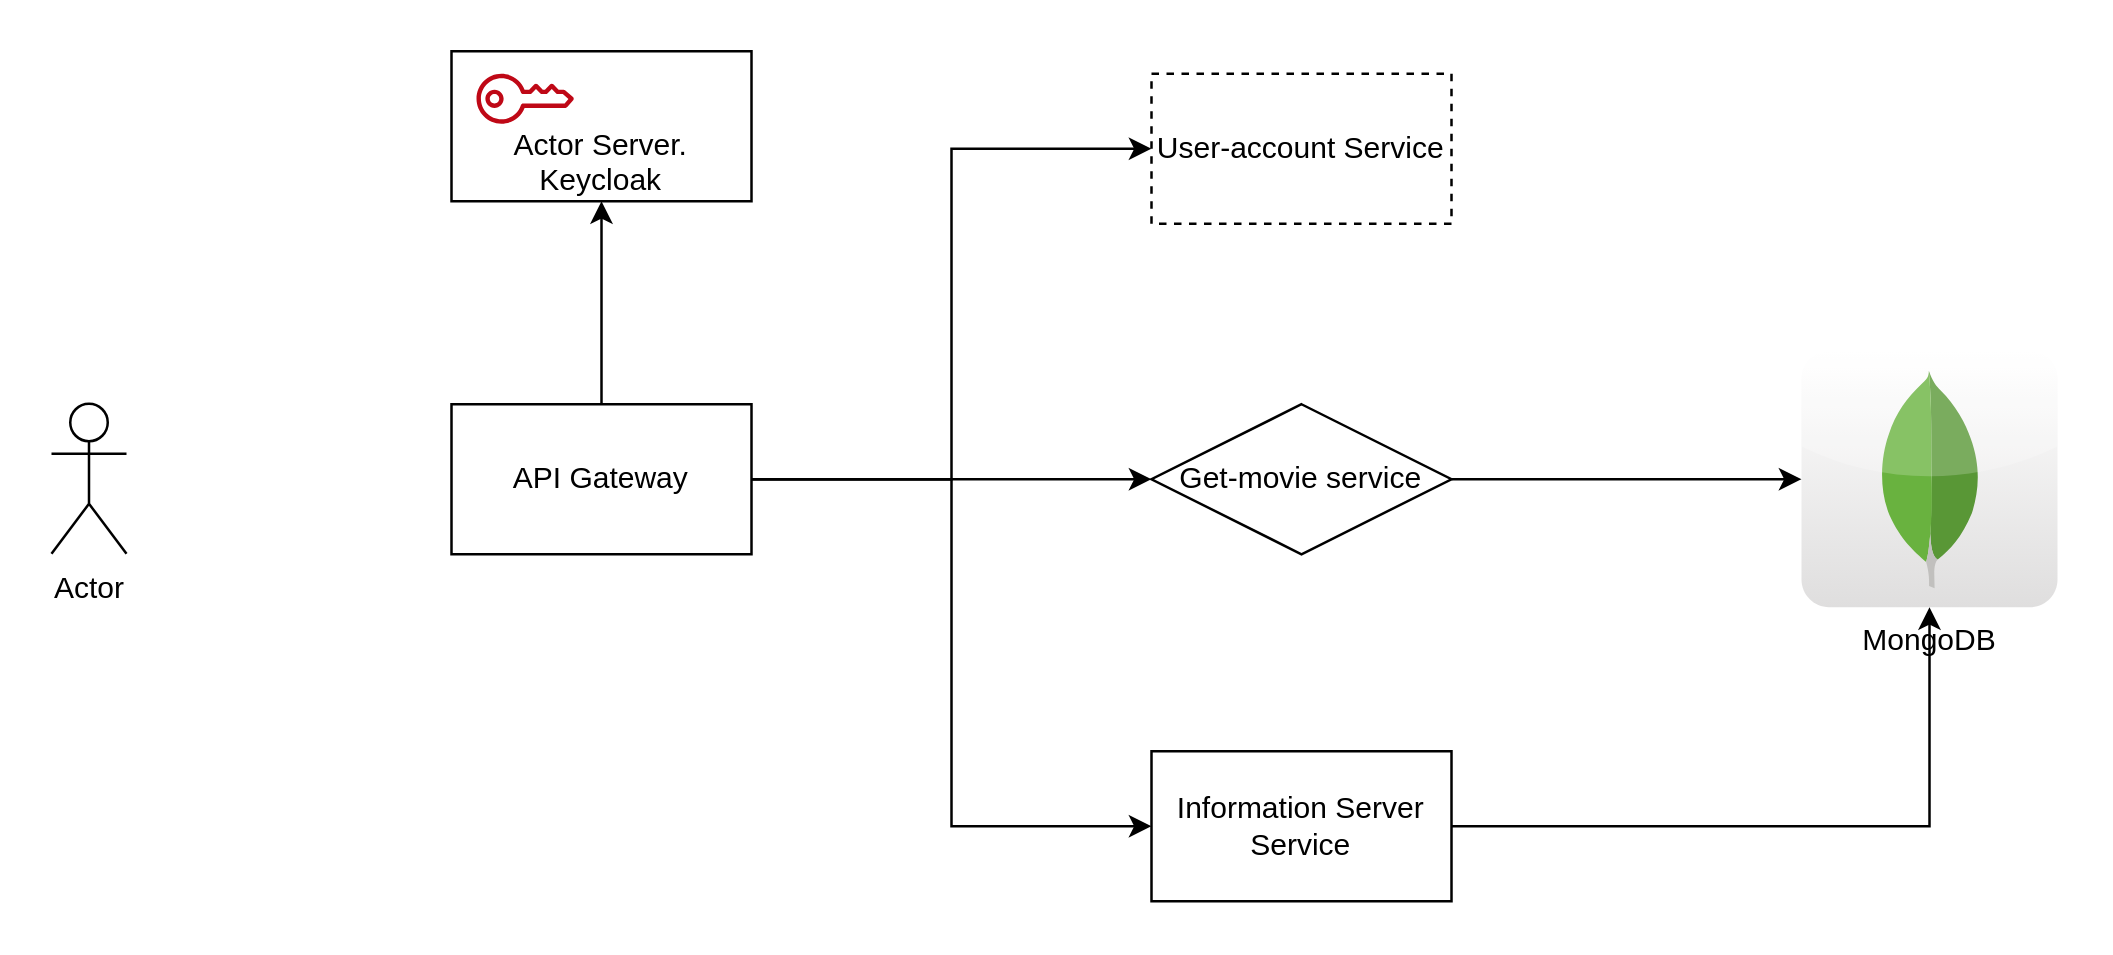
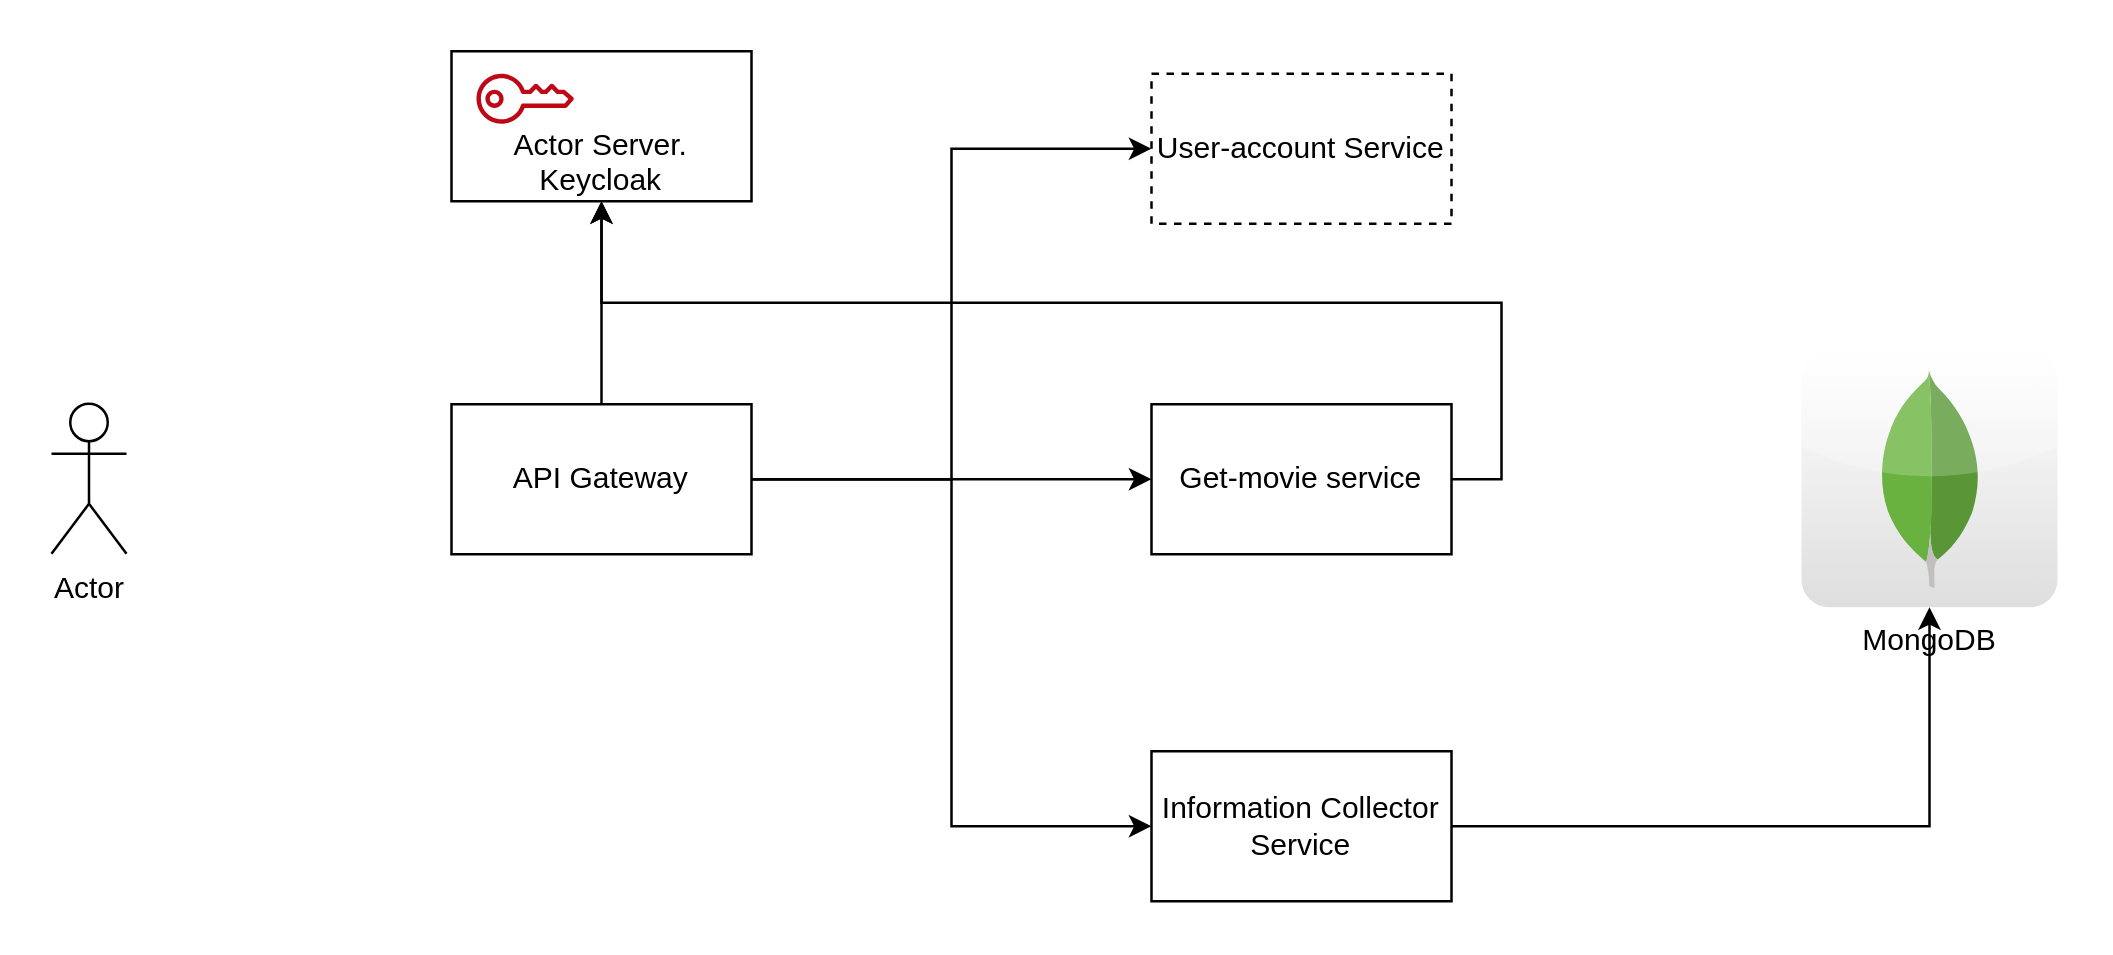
- <mxCell id="4" value="Get-movie service" style="rhombus;whiteSpace=wrap;html=1;" vertex="1" parent="1"><mxGeometry x="460" y="161.2" width="120" height="60" as="geometry" /></mxCell>
+ <mxCell id="4" value="Get-movie service" style="rounded=0;whiteSpace=wrap;html=1;" vertex="1" parent="1"><mxGeometry x="460" y="161.2" width="120" height="60" as="geometry" /></mxCell>
- <mxCell id="3" style="edgeStyle=orthogonalEdgeStyle;rounded=0;orthogonalLoop=1;jettySize=auto;html=1;exitX=1;exitY=0.5;exitDx=0;exitDy=0;" edge="1" parent="1" source="4" target="2"><mxGeometry relative="1" as="geometry" /></mxCell>
+ <mxCell id="3" style="edgeStyle=orthogonalEdgeStyle;rounded=0;orthogonalLoop=1;jettySize=auto;html=1;exitX=1;exitY=0.5;exitDx=0;exitDy=0;" edge="1" parent="1" source="4" target="13"><mxGeometry relative="1" as="geometry" /></mxCell>
- <mxCell id="6" value="Information Server&lt;br&gt;Service" style="rounded=0;whiteSpace=wrap;html=1;" vertex="1" parent="1"><mxGeometry x="460" y="300" width="120" height="60" as="geometry" /></mxCell>
+ <mxCell id="6" value="Information Collector&lt;br&gt;Service" style="rounded=0;whiteSpace=wrap;html=1;" vertex="1" parent="1"><mxGeometry x="460" y="300" width="120" height="60" as="geometry" /></mxCell>
